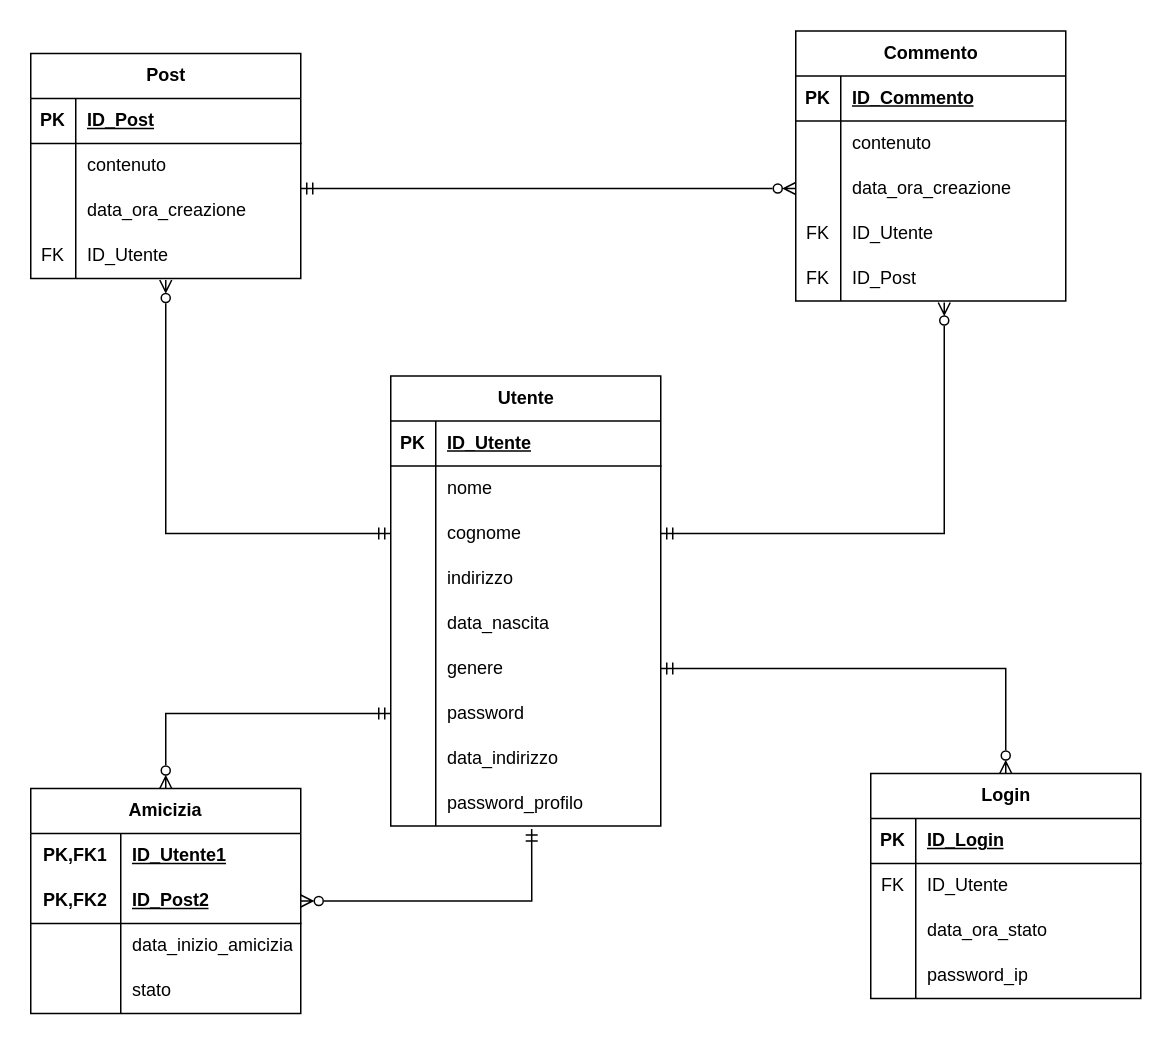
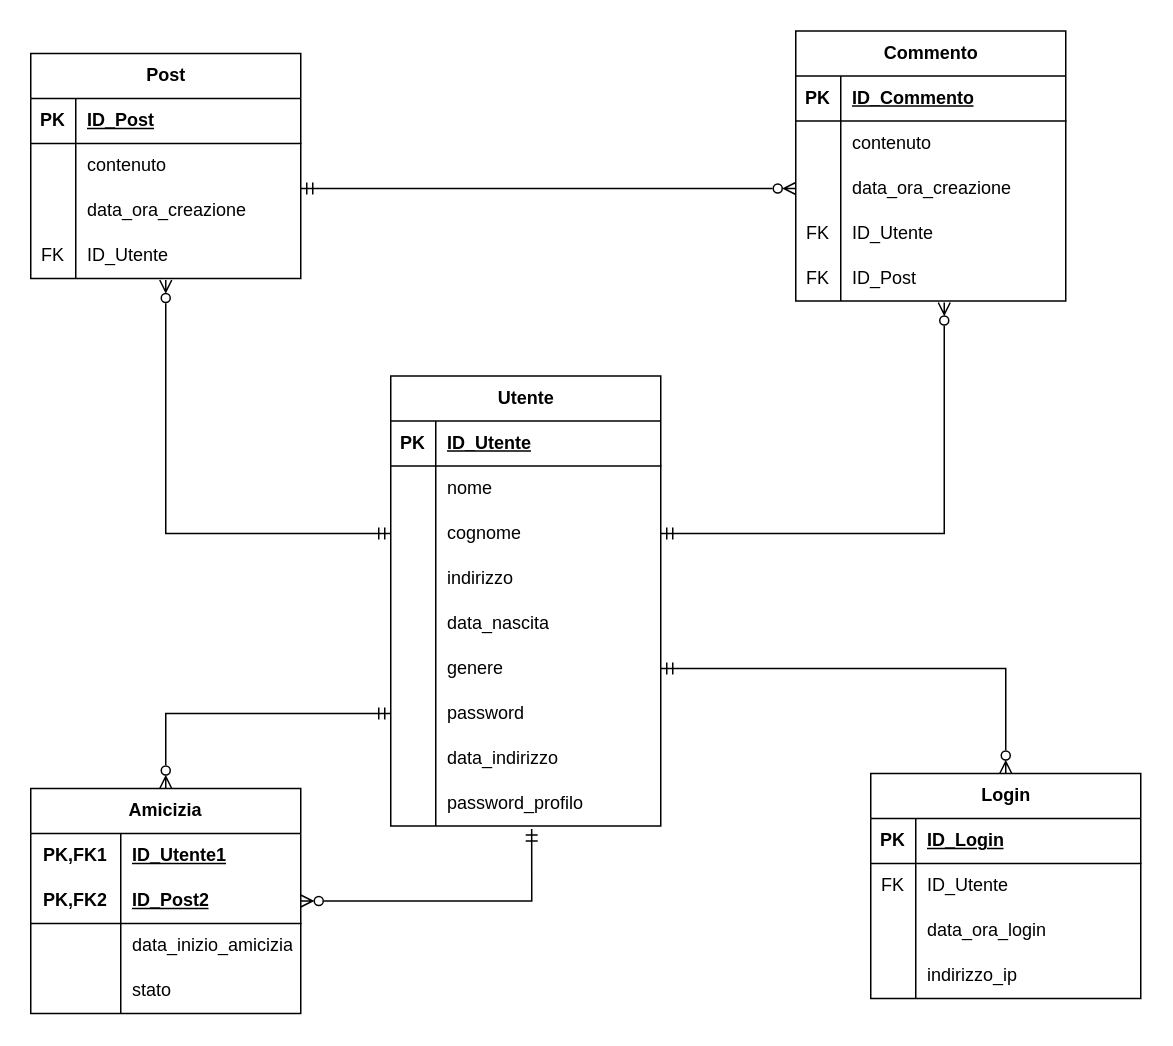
- <mxCell id="68" value="data_ora_stato" style="shape=partialRectangle;connectable=0;fillColor=none;top=0;left=0;bottom=0;right=0;align=left;spacingLeft=6;overflow=hidden;whiteSpace=wrap;html=1;" vertex="1" parent="66"><mxGeometry x="30" width="150" height="30" as="geometry"><mxRectangle width="150" height="30" as="alternateBounds" /></mxGeometry></mxCell>
+ <mxCell id="68" value="data_ora_login" style="shape=partialRectangle;connectable=0;fillColor=none;top=0;left=0;bottom=0;right=0;align=left;spacingLeft=6;overflow=hidden;whiteSpace=wrap;html=1;" vertex="1" parent="66"><mxGeometry x="30" width="150" height="30" as="geometry"><mxRectangle width="150" height="30" as="alternateBounds" /></mxGeometry></mxCell>
- <mxCell id="71" value="password_ip" style="shape=partialRectangle;connectable=0;fillColor=none;top=0;left=0;bottom=0;right=0;align=left;spacingLeft=6;overflow=hidden;whiteSpace=wrap;html=1;" vertex="1" parent="69"><mxGeometry x="30" width="150" height="30" as="geometry"><mxRectangle width="150" height="30" as="alternateBounds" /></mxGeometry></mxCell>
+ <mxCell id="71" value="indirizzo_ip" style="shape=partialRectangle;connectable=0;fillColor=none;top=0;left=0;bottom=0;right=0;align=left;spacingLeft=6;overflow=hidden;whiteSpace=wrap;html=1;" vertex="1" parent="69"><mxGeometry x="30" width="150" height="30" as="geometry"><mxRectangle width="150" height="30" as="alternateBounds" /></mxGeometry></mxCell>
